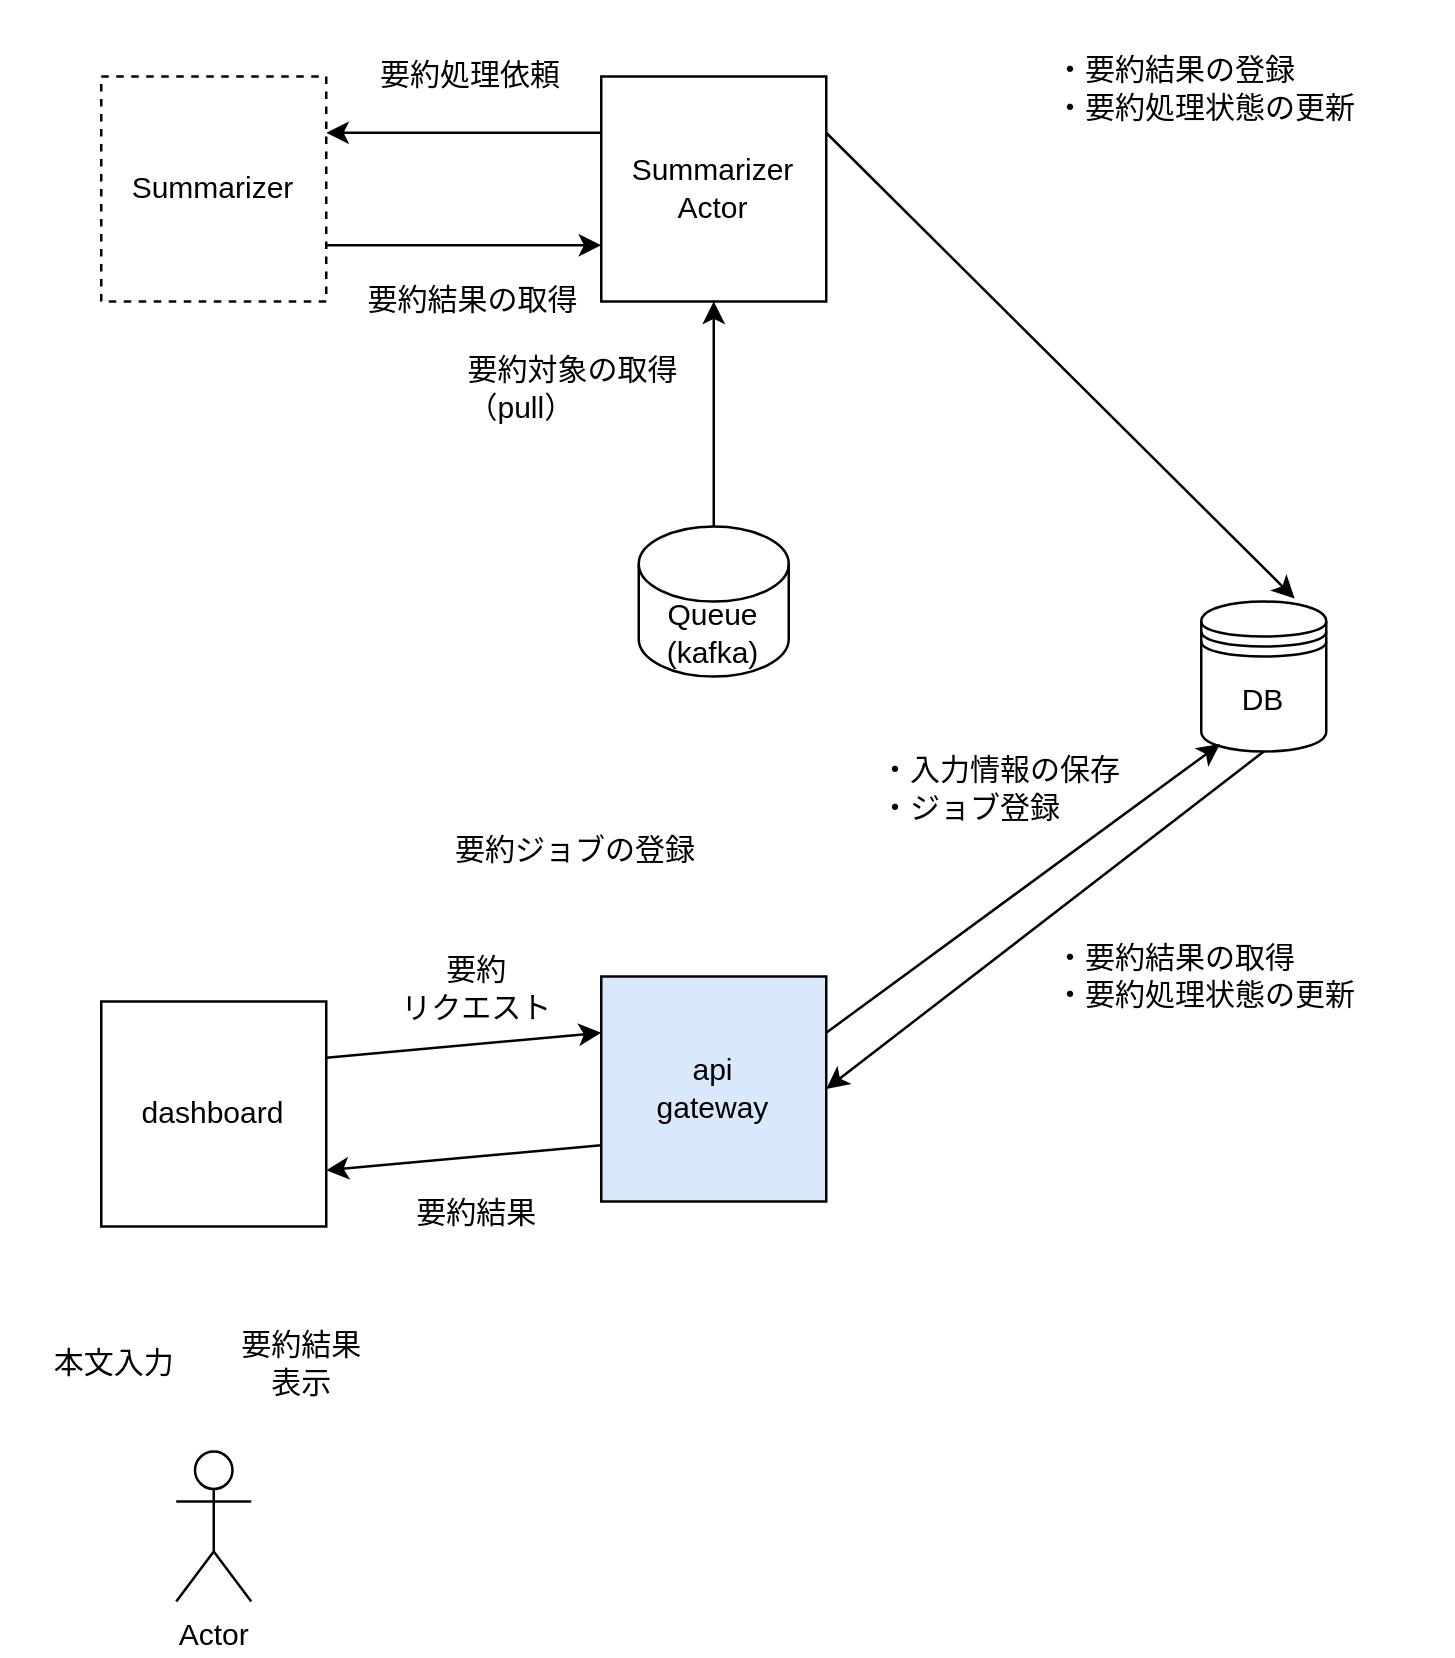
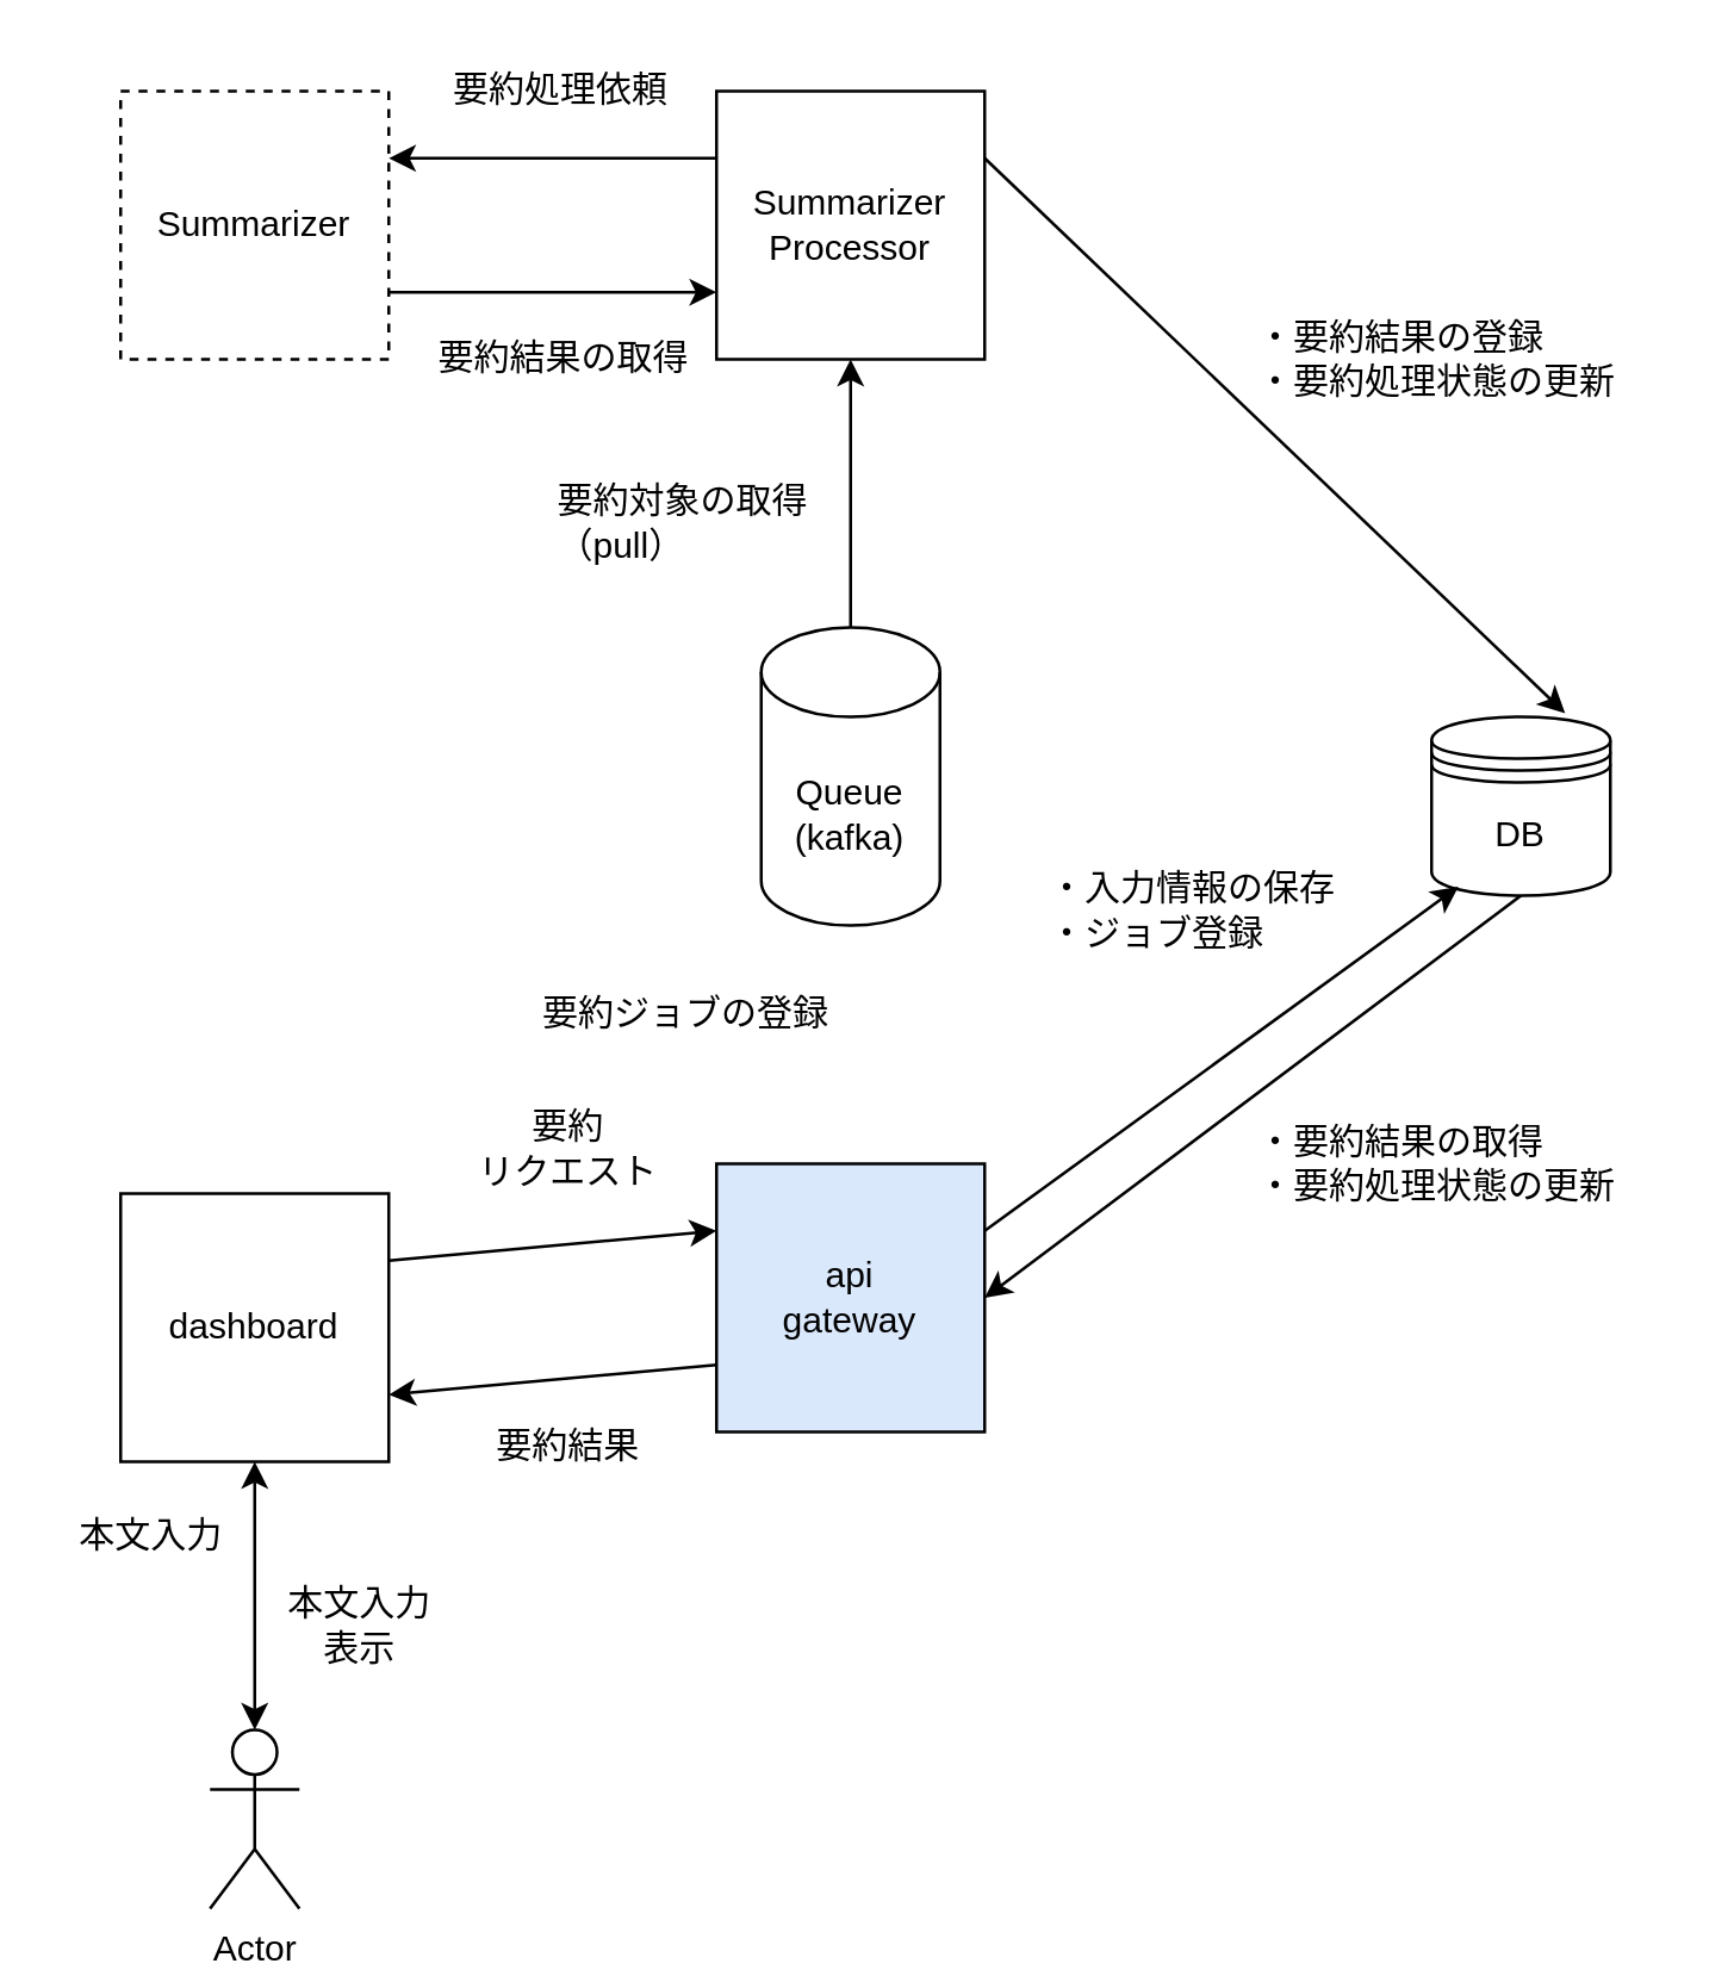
- <mxCell id="28" value="・要約結果の登録&lt;br&gt;・要約処理状態の更新" style="text;html=1;resizable=0;autosize=1;align=left;verticalAlign=middle;points=[];fillColor=none;strokeColor=none;rounded=0;" parent="1" vertex="1"><mxGeometry x="420" y="20" width="140" height="30" as="geometry" /></mxCell>
+ <mxCell id="28" value="・要約結果の登録&lt;br&gt;・要約処理状態の更新" style="text;html=1;resizable=0;autosize=1;align=left;verticalAlign=middle;points=[];fillColor=none;strokeColor=none;rounded=0;" parent="1" vertex="1"><mxGeometry x="420" y="105" width="140" height="30" as="geometry" /></mxCell>
- <mxCell id="14" value="Summarizer&lt;br&gt;Actor" style="whiteSpace=wrap;html=1;aspect=fixed;" parent="1" vertex="1"><mxGeometry x="240" y="30" width="90" height="90" as="geometry" /></mxCell>
+ <mxCell id="14" value="Summarizer&lt;br&gt;Processor" style="whiteSpace=wrap;html=1;aspect=fixed;" parent="1" vertex="1"><mxGeometry x="240" y="30" width="90" height="90" as="geometry" /></mxCell>
- <mxCell id="25" value="要約対象の取得&lt;br&gt;（pull）" style="text;html=1;resizable=0;autosize=1;align=left;verticalAlign=middle;points=[];fillColor=none;strokeColor=none;rounded=0;" parent="1" vertex="1"><mxGeometry x="185" y="140" width="100" height="30" as="geometry" /></mxCell>
+ <mxCell id="25" value="要約対象の取得&lt;br&gt;（pull）" style="text;html=1;resizable=0;autosize=1;align=left;verticalAlign=middle;points=[];fillColor=none;strokeColor=none;rounded=0;" parent="1" vertex="1"><mxGeometry x="185" y="160" width="100" height="30" as="geometry" /></mxCell>
- <mxCell id="11" value="Queue&lt;br&gt;(kafka)" style="shape=cylinder3;whiteSpace=wrap;html=1;boundedLbl=1;backgroundOutline=1;size=15;" parent="1" vertex="1"><mxGeometry x="255" y="210" width="60" height="60" as="geometry" /></mxCell>
+ <mxCell id="11" value="Queue&lt;br&gt;(kafka)" style="shape=cylinder3;whiteSpace=wrap;html=1;boundedLbl=1;backgroundOutline=1;size=15;" parent="1" vertex="1"><mxGeometry x="255" y="210" width="60" height="100" as="geometry" /></mxCell>
- <mxCell id="3" value="DB" style="shape=datastore;whiteSpace=wrap;html=1;" parent="1" vertex="1"><mxGeometry x="480" y="240" width="50" height="60" as="geometry" /></mxCell>
+ <mxCell id="3" value="DB" style="shape=datastore;whiteSpace=wrap;html=1;" parent="1" vertex="1"><mxGeometry x="480" y="240" width="60" height="60" as="geometry" /></mxCell>
- <mxCell id="22" value="・入力情報の保存&lt;br&gt;・ジョブ登録" style="text;html=1;resizable=0;autosize=1;align=left;verticalAlign=middle;points=[];fillColor=none;strokeColor=none;rounded=0;" parent="1" vertex="1"><mxGeometry x="350" y="300" width="110" height="30" as="geometry" /></mxCell>
+ <mxCell id="22" value="・入力情報の保存&lt;br&gt;・ジョブ登録" style="text;html=1;resizable=0;autosize=1;align=left;verticalAlign=middle;points=[];fillColor=none;strokeColor=none;rounded=0;" parent="1" vertex="1"><mxGeometry x="350" y="290" width="110" height="30" as="geometry" /></mxCell>
- <mxCell id="18" value="要約&lt;br&gt;リクエスト" style="text;html=1;resizable=0;autosize=1;align=center;verticalAlign=middle;points=[];fillColor=none;strokeColor=none;rounded=0;" parent="1" vertex="1"><mxGeometry x="150" y="380" width="80" height="30" as="geometry" /></mxCell>
+ <mxCell id="18" value="要約&lt;br&gt;リクエスト" style="text;html=1;resizable=0;autosize=1;align=center;verticalAlign=middle;points=[];fillColor=none;strokeColor=none;rounded=0;" parent="1" vertex="1"><mxGeometry x="150" y="370" width="80" height="30" as="geometry" /></mxCell>
+ <mxCell id="5" style="edgeStyle=none;html=1;exitX=0.5;exitY=1;exitDx=0;exitDy=0;entryX=0.5;entryY=0;entryDx=0;entryDy=0;entryPerimeter=0;startArrow=classic;startFill=1;" parent="1" source="6" target="17" edge="1"><mxGeometry relative="1" as="geometry" /></mxCell>
- <mxCell id="21" value="本文入力" style="text;html=1;resizable=0;autosize=1;align=center;verticalAlign=middle;points=[];fillColor=none;strokeColor=none;rounded=0;" parent="1" vertex="1"><mxGeometry x="15" y="535" width="60" height="20" as="geometry" /></mxCell>
+ <mxCell id="21" value="本文入力" style="text;html=1;resizable=0;autosize=1;align=center;verticalAlign=middle;points=[];fillColor=none;strokeColor=none;rounded=0;" parent="1" vertex="1"><mxGeometry x="20" y="505" width="60" height="20" as="geometry" /></mxCell>
- <mxCell id="20" value="要約結果&lt;br&gt;表示" style="text;html=1;resizable=0;autosize=1;align=center;verticalAlign=middle;points=[];fillColor=none;strokeColor=none;rounded=0;" parent="1" vertex="1"><mxGeometry x="90" y="530" width="60" height="30" as="geometry" /></mxCell>
+ <mxCell id="20" value="本文入力&lt;br&gt;表示" style="text;html=1;resizable=0;autosize=1;align=center;verticalAlign=middle;points=[];fillColor=none;strokeColor=none;rounded=0;" parent="1" vertex="1"><mxGeometry x="90" y="530" width="60" height="30" as="geometry" /></mxCell>
